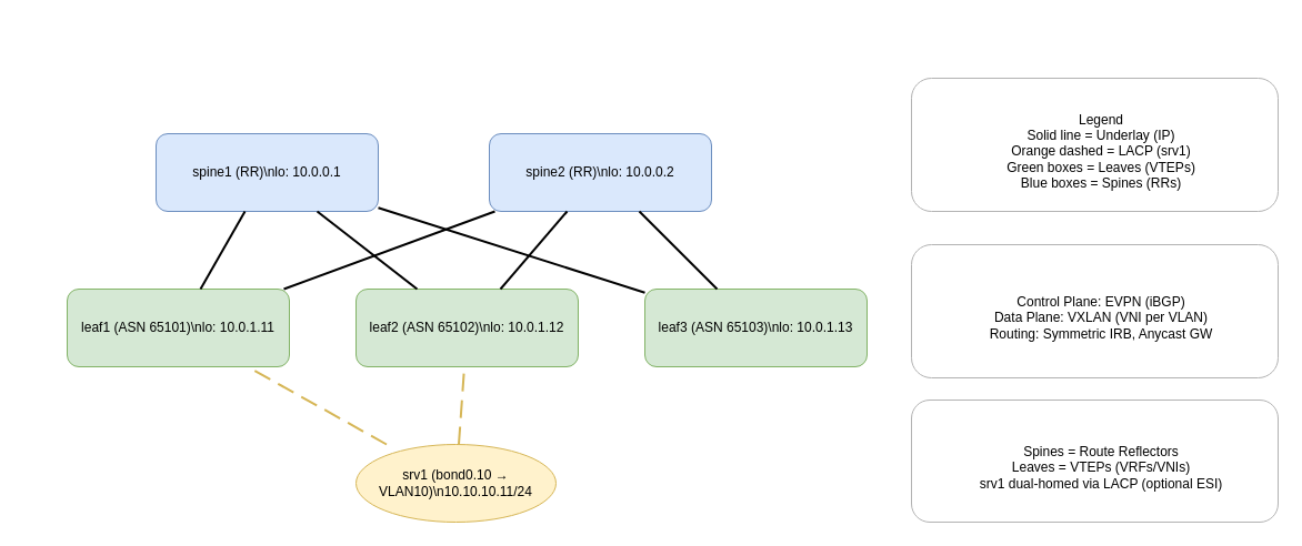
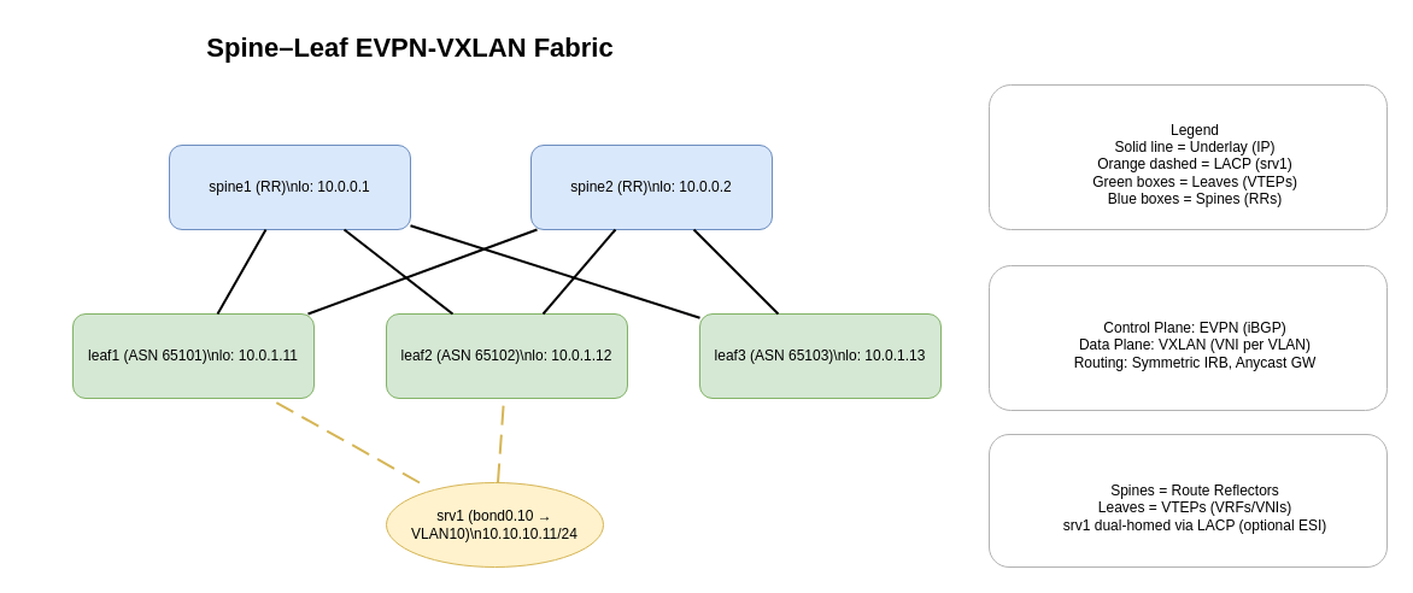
+ <mxCell id="2" value="Spine–Leaf EVPN‑VXLAN Fabric" style="text;whiteSpace=wrap;fontSize=22;fontStyle=1;align=center" parent="1" vertex="1"><mxGeometry x="20" y="20" width="640" height="40" as="geometry" /></mxCell>
